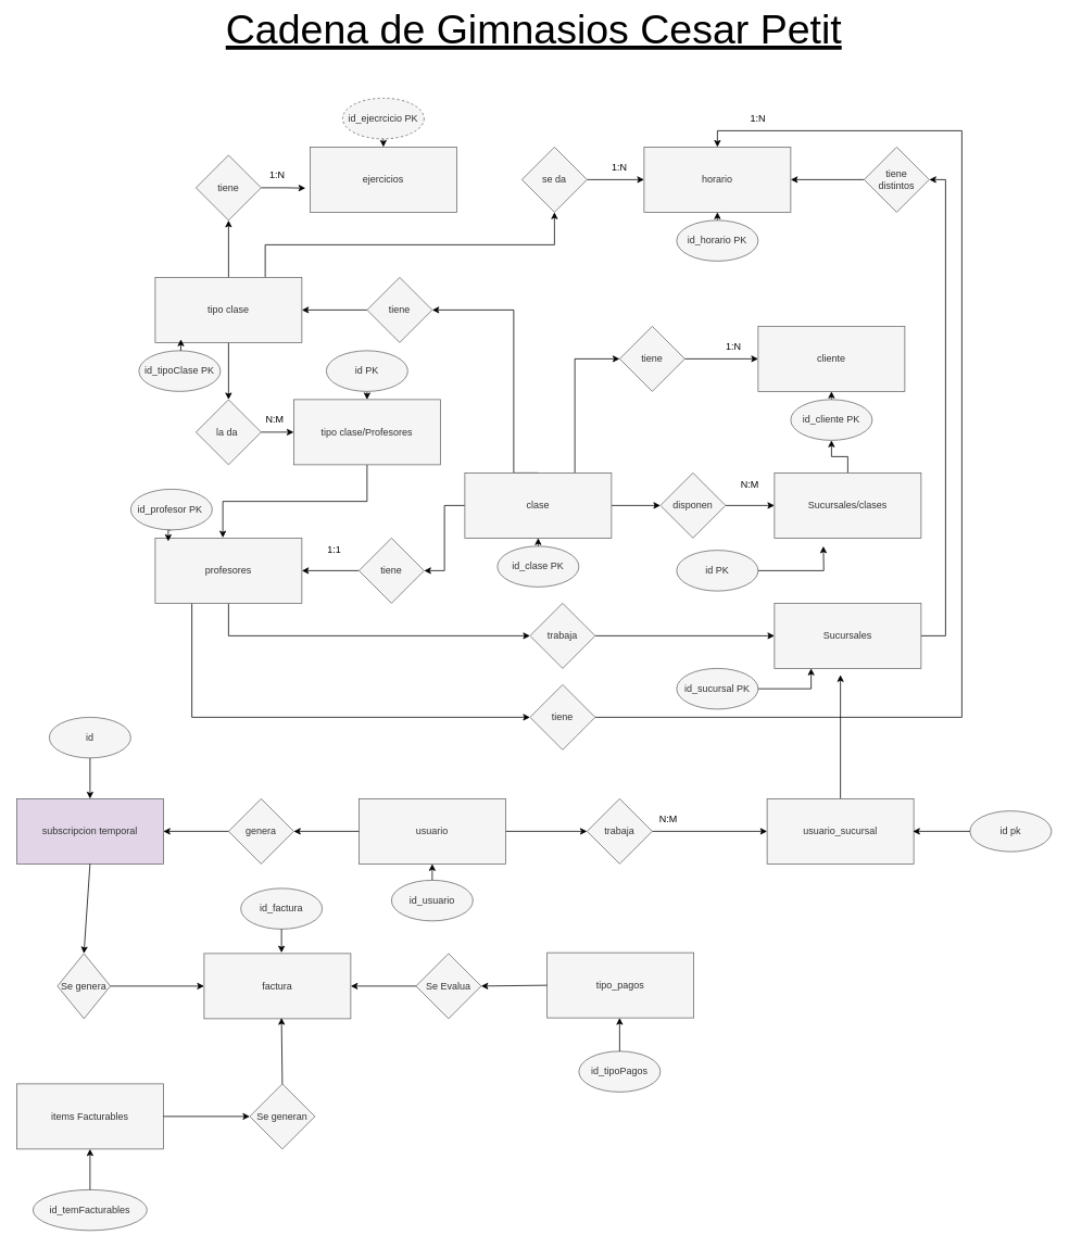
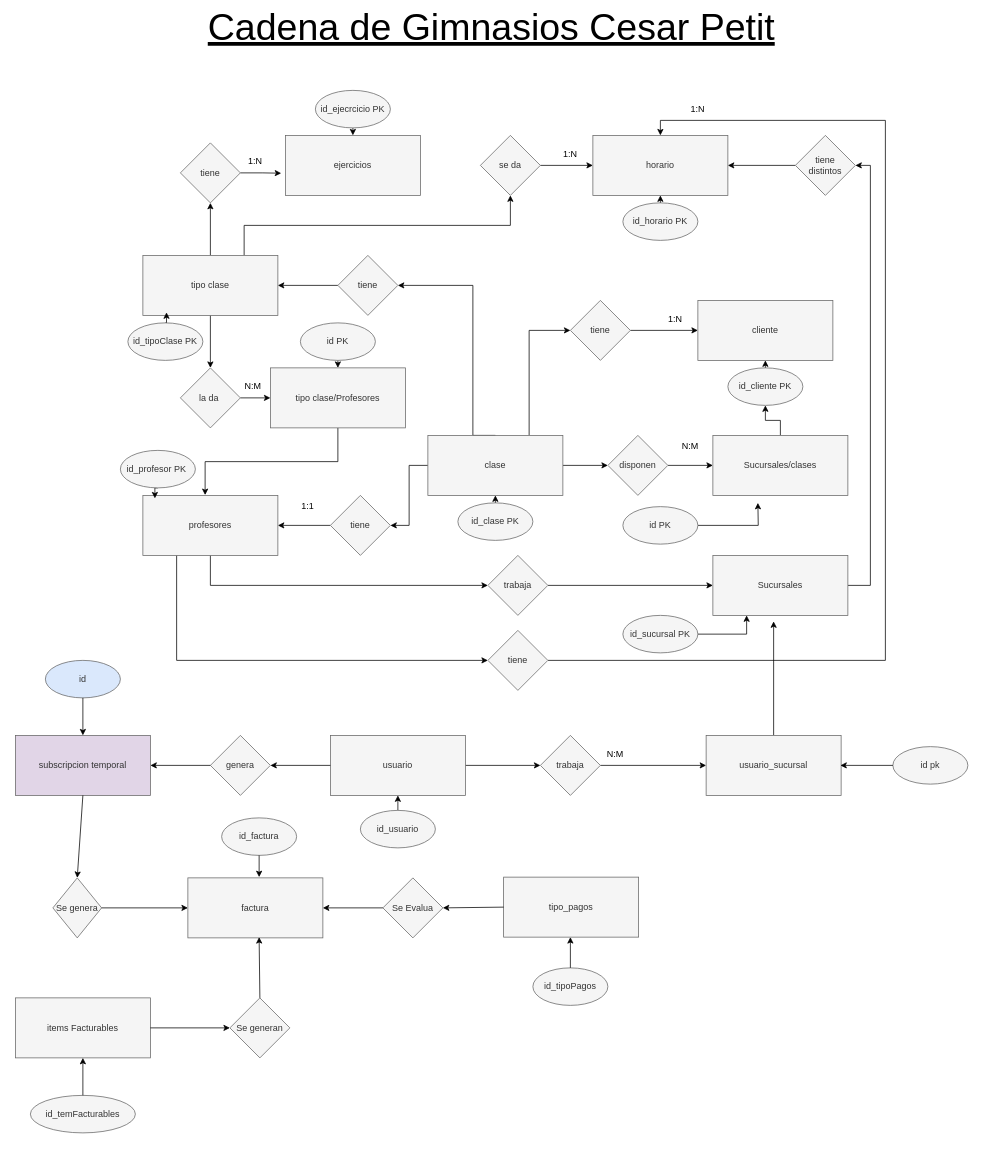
- <mxCell id="57" value="id_ejecrcicio PK" style="ellipse;whiteSpace=wrap;html=1;fillColor=#f5f5f5;strokeColor=#666666;fontColor=#333333;dashed=1;" parent="1" vertex="1"><mxGeometry x="420" y="120" width="100" height="50" as="geometry" /></mxCell>
+ <mxCell id="57" value="id_ejecrcicio PK" style="ellipse;whiteSpace=wrap;html=1;fillColor=#f5f5f5;strokeColor=#666666;fontColor=#333333;" parent="1" vertex="1"><mxGeometry x="420" y="120" width="100" height="50" as="geometry" /></mxCell>
- <mxCell id="99" value="id" style="ellipse;whiteSpace=wrap;html=1;fillColor=#f5f5f5;strokeColor=#666666;fontColor=#333333;" vertex="1" parent="1"><mxGeometry x="60" y="880" width="100" height="50" as="geometry" /></mxCell>
+ <mxCell id="99" value="id" style="ellipse;whiteSpace=wrap;html=1;fillColor=#dae8fc;strokeColor=#666666;fontColor=#333333;" vertex="1" parent="1"><mxGeometry x="60" y="880" width="100" height="50" as="geometry" /></mxCell>
